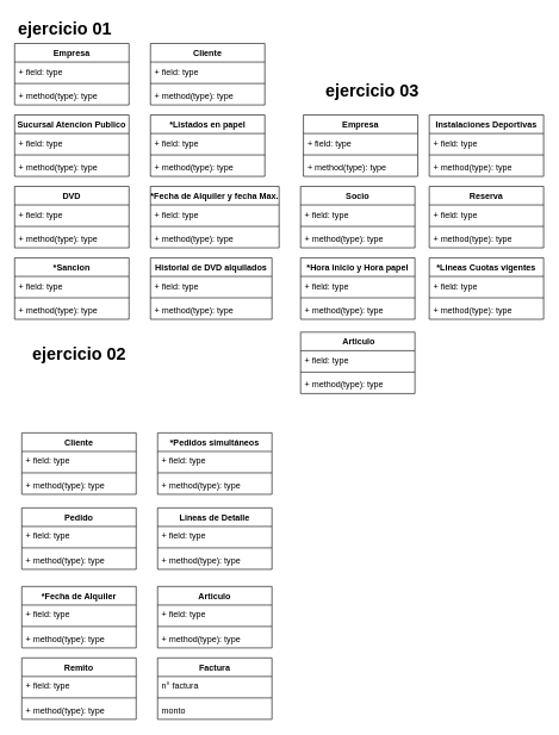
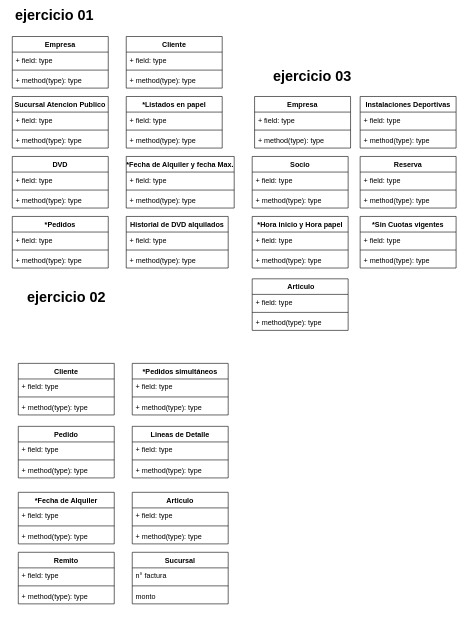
- <mxCell id="22" value="ejercicio 01" style="text;strokeColor=none;fillColor=none;html=1;fontSize=24;fontStyle=1;verticalAlign=middle;align=center;" vertex="1" parent="1"><mxGeometry x="20" width="140" height="40" as="geometry" y="20" /></mxCell>
+ <mxCell id="22" value="ejercicio 01" style="text;strokeColor=none;fillColor=none;html=1;fontSize=24;fontStyle=1;verticalAlign=middle;align=center;" vertex="1" parent="1"><mxGeometry x="20" y="5" width="140" height="40" as="geometry" /></mxCell>
- <mxCell id="18" value="*Sancion" style="swimlane;fontStyle=1;align=center;verticalAlign=top;childLayout=stackLayout;horizontal=1;startSize=26;horizontalStack=0;resizeParent=1;resizeParentMax=0;resizeLast=0;collapsible=1;marginBottom=0;" vertex="1" parent="1"><mxGeometry x="20" y="360" width="160" height="86" as="geometry" /></mxCell>
+ <mxCell id="18" value="*Pedidos" style="swimlane;fontStyle=1;align=center;verticalAlign=top;childLayout=stackLayout;horizontal=1;startSize=26;horizontalStack=0;resizeParent=1;resizeParentMax=0;resizeLast=0;collapsible=1;marginBottom=0;" vertex="1" parent="1"><mxGeometry x="20" y="360" width="160" height="86" as="geometry" /></mxCell>
- <mxCell id="81" value="*Lineas Cuotas vigentes" style="swimlane;fontStyle=1;align=center;verticalAlign=top;childLayout=stackLayout;horizontal=1;startSize=26;horizontalStack=0;resizeParent=1;resizeParentMax=0;resizeLast=0;collapsible=1;marginBottom=0;" vertex="1" parent="1"><mxGeometry x="600" y="360" width="160" height="86" as="geometry" /></mxCell>
+ <mxCell id="81" value="*Sin Cuotas vigentes" style="swimlane;fontStyle=1;align=center;verticalAlign=top;childLayout=stackLayout;horizontal=1;startSize=26;horizontalStack=0;resizeParent=1;resizeParentMax=0;resizeLast=0;collapsible=1;marginBottom=0;" vertex="1" parent="1"><mxGeometry x="600" y="360" width="160" height="86" as="geometry" /></mxCell>
- <mxCell id="60" value="Factura" style="swimlane;fontStyle=1;align=center;verticalAlign=top;childLayout=stackLayout;horizontal=1;startSize=26;horizontalStack=0;resizeParent=1;resizeParentMax=0;resizeLast=0;collapsible=1;marginBottom=0;" vertex="1" parent="1"><mxGeometry x="220" y="920" width="160" height="86" as="geometry" /></mxCell>
+ <mxCell id="60" value="Sucursal" style="swimlane;fontStyle=1;align=center;verticalAlign=top;childLayout=stackLayout;horizontal=1;startSize=26;horizontalStack=0;resizeParent=1;resizeParentMax=0;resizeLast=0;collapsible=1;marginBottom=0;" vertex="1" parent="1"><mxGeometry x="220" y="920" width="160" height="86" as="geometry" /></mxCell>
